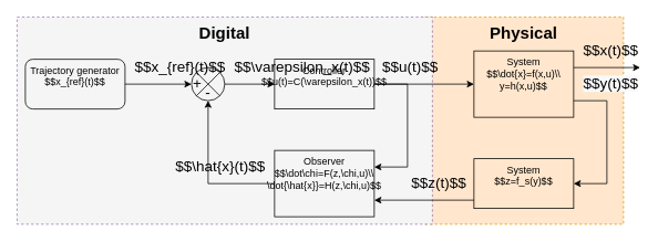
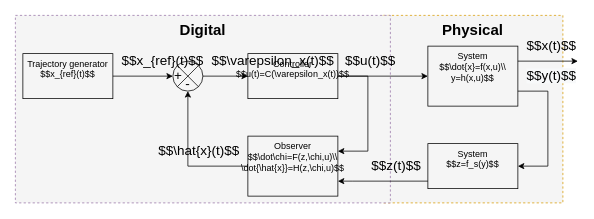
- <mxCell id="18" value="Trajectory generator&lt;br&gt;$$x_{ref}(t)$$" style="whiteSpace=wrap;html=1;align=center;verticalAlign=top;fillColor=none;rounded=1;" parent="1" vertex="1"><mxGeometry x="30" y="71" width="120" height="60" as="geometry" /></mxCell>
+ <mxCell id="18" value="Trajectory generator&lt;br&gt;$$x_{ref}(t)$$" style="rounded=0;whiteSpace=wrap;html=1;align=center;verticalAlign=top;fillColor=none;" parent="1" vertex="1"><mxGeometry x="30" y="71" width="120" height="60" as="geometry" /></mxCell>
- <mxCell id="2" value="Physical" style="rounded=0;whiteSpace=wrap;html=1;align=center;strokeColor=#d79b00;fillColor=#ffe6cc;dashed=1;verticalAlign=top;fontSize=20;fontStyle=1" parent="1" vertex="1"><mxGeometry x="510" y="20" width="240" height="250" as="geometry" /></mxCell>
+ <mxCell id="2" value="Physical" style="rounded=0;whiteSpace=wrap;html=1;align=center;strokeColor=#d79b00;fillColor=#f5f5f5;dashed=1;verticalAlign=top;fontSize=20;fontStyle=1;" parent="1" vertex="1"><mxGeometry x="510" y="20" width="240" height="250" as="geometry" /></mxCell>
